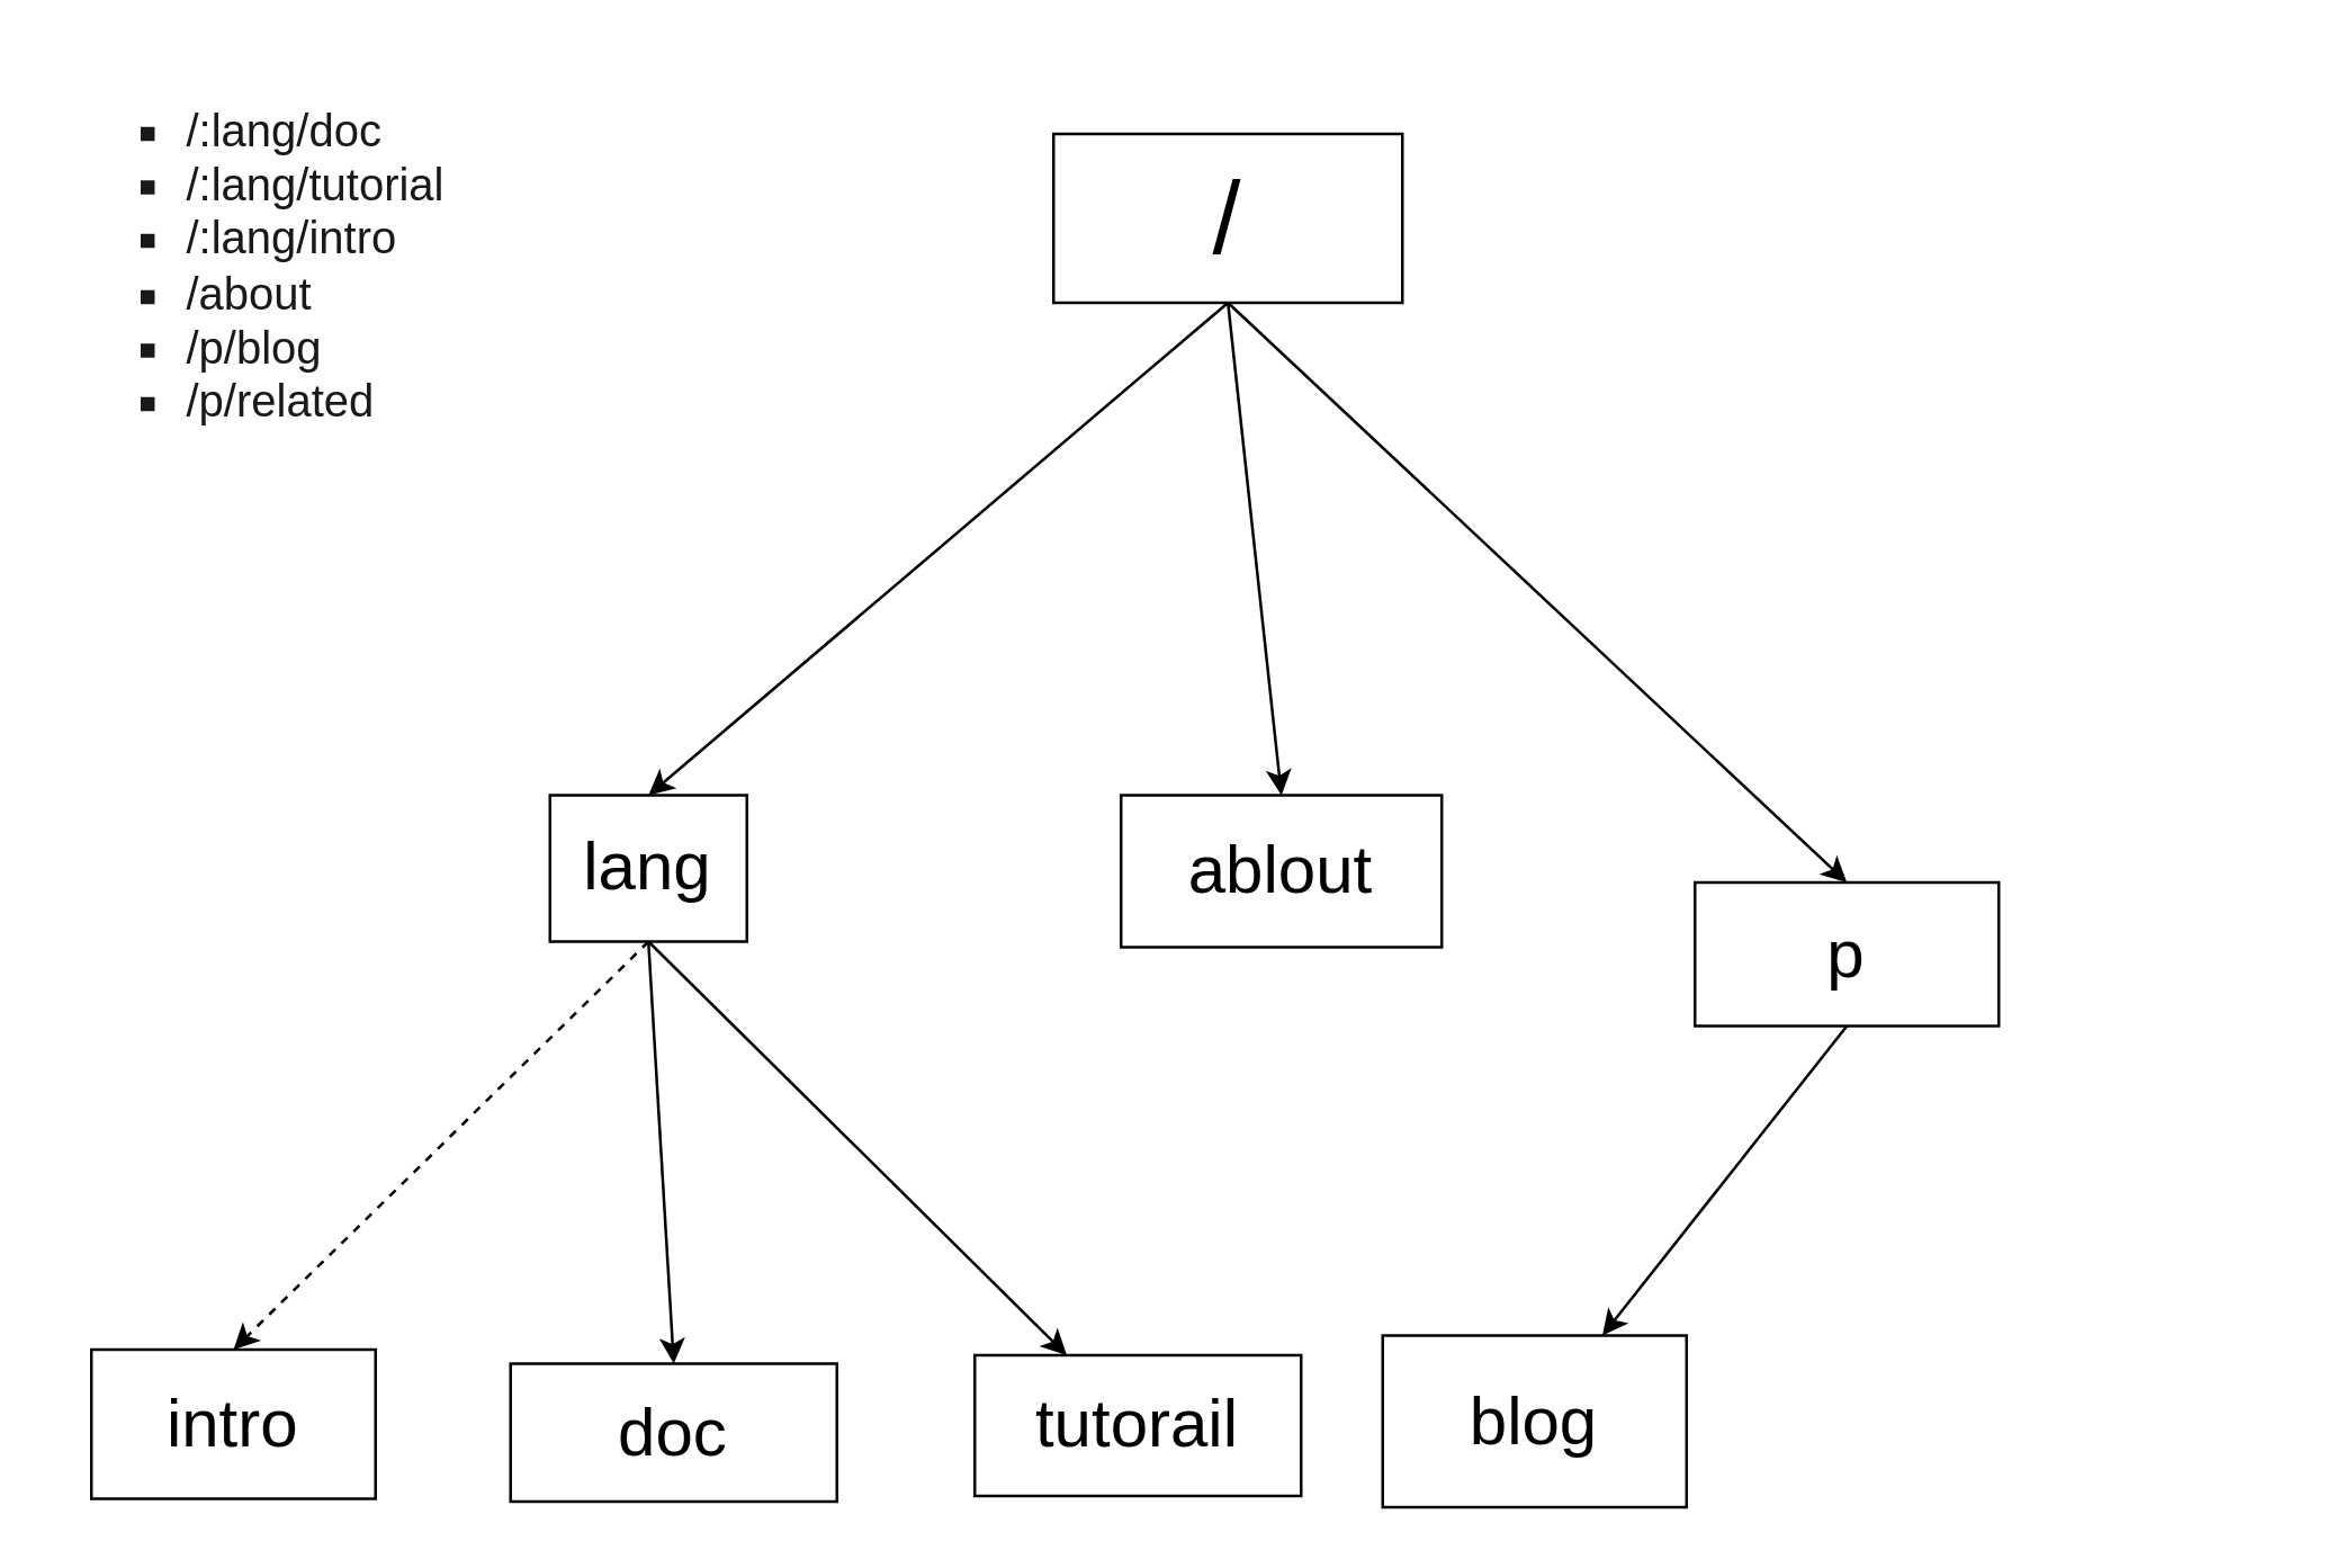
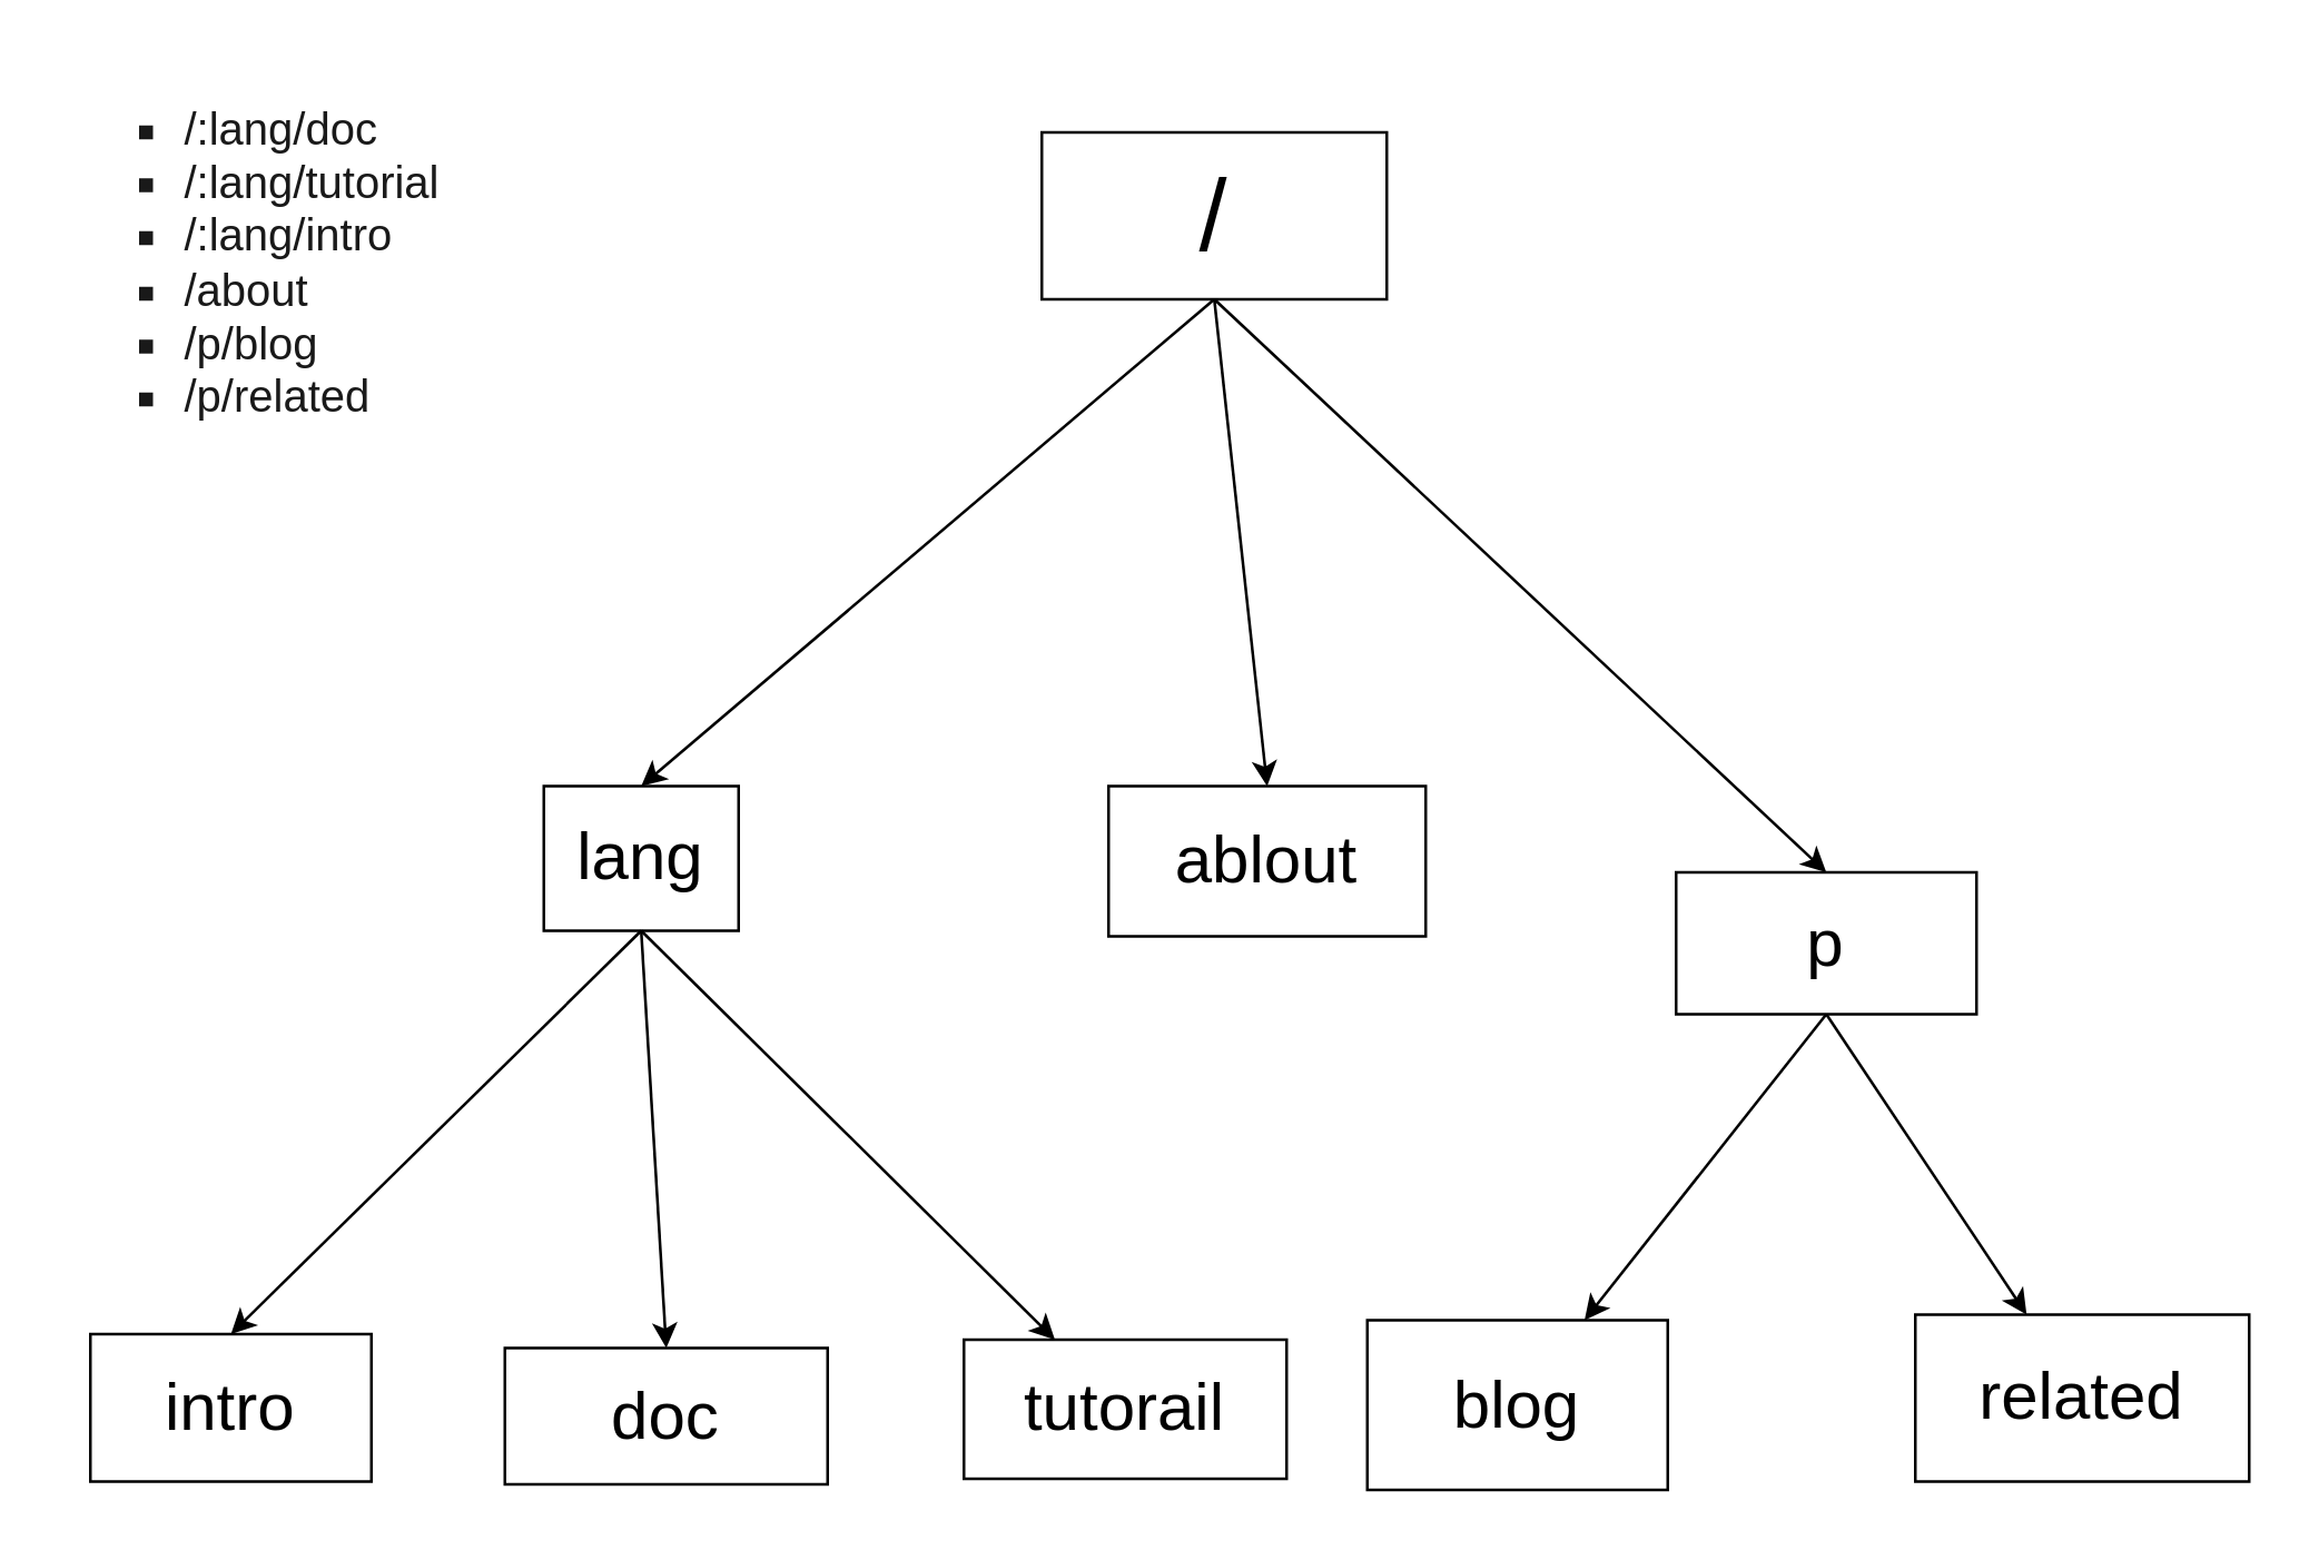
- <mxCell id="8" value="" style="endArrow=classic;html=1;rounded=0;entryX=0.5;entryY=0;entryDx=0;entryDy=0;exitX=0.5;exitY=1;exitDx=0;exitDy=0;dashed=1;" edge="1" parent="1" source="7" target="11"><mxGeometry width="50" height="50" relative="1" as="geometry"><mxPoint x="370" y="321" as="sourcePoint" /><mxPoint x="278" y="426" as="targetPoint" /></mxGeometry></mxCell>
+ <mxCell id="8" value="" style="endArrow=classic;html=1;rounded=0;entryX=0.5;entryY=0;entryDx=0;entryDy=0;exitX=0.5;exitY=1;exitDx=0;exitDy=0;" edge="1" parent="1" source="7" target="11"><mxGeometry width="50" height="50" relative="1" as="geometry"><mxPoint x="370" y="321" as="sourcePoint" /><mxPoint x="278" y="426" as="targetPoint" /></mxGeometry></mxCell>
+ <mxCell id="19" value="" style="endArrow=classic;html=1;rounded=0;exitX=0.5;exitY=1;exitDx=0;exitDy=0;" edge="1" parent="1" source="16" target="20"><mxGeometry width="50" height="50" relative="1" as="geometry"><mxPoint x="314" y="298" as="sourcePoint" /><mxPoint x="775" y="469" as="targetPoint" /></mxGeometry></mxCell>
+ <mxCell id="20" value="&lt;font style=&quot;font-size: 24px;&quot;&gt;related&lt;/font&gt;" style="rounded=0;whiteSpace=wrap;html=1;" vertex="1" parent="1"><mxGeometry x="688" y="472" width="120" height="60" as="geometry" /></mxCell>
